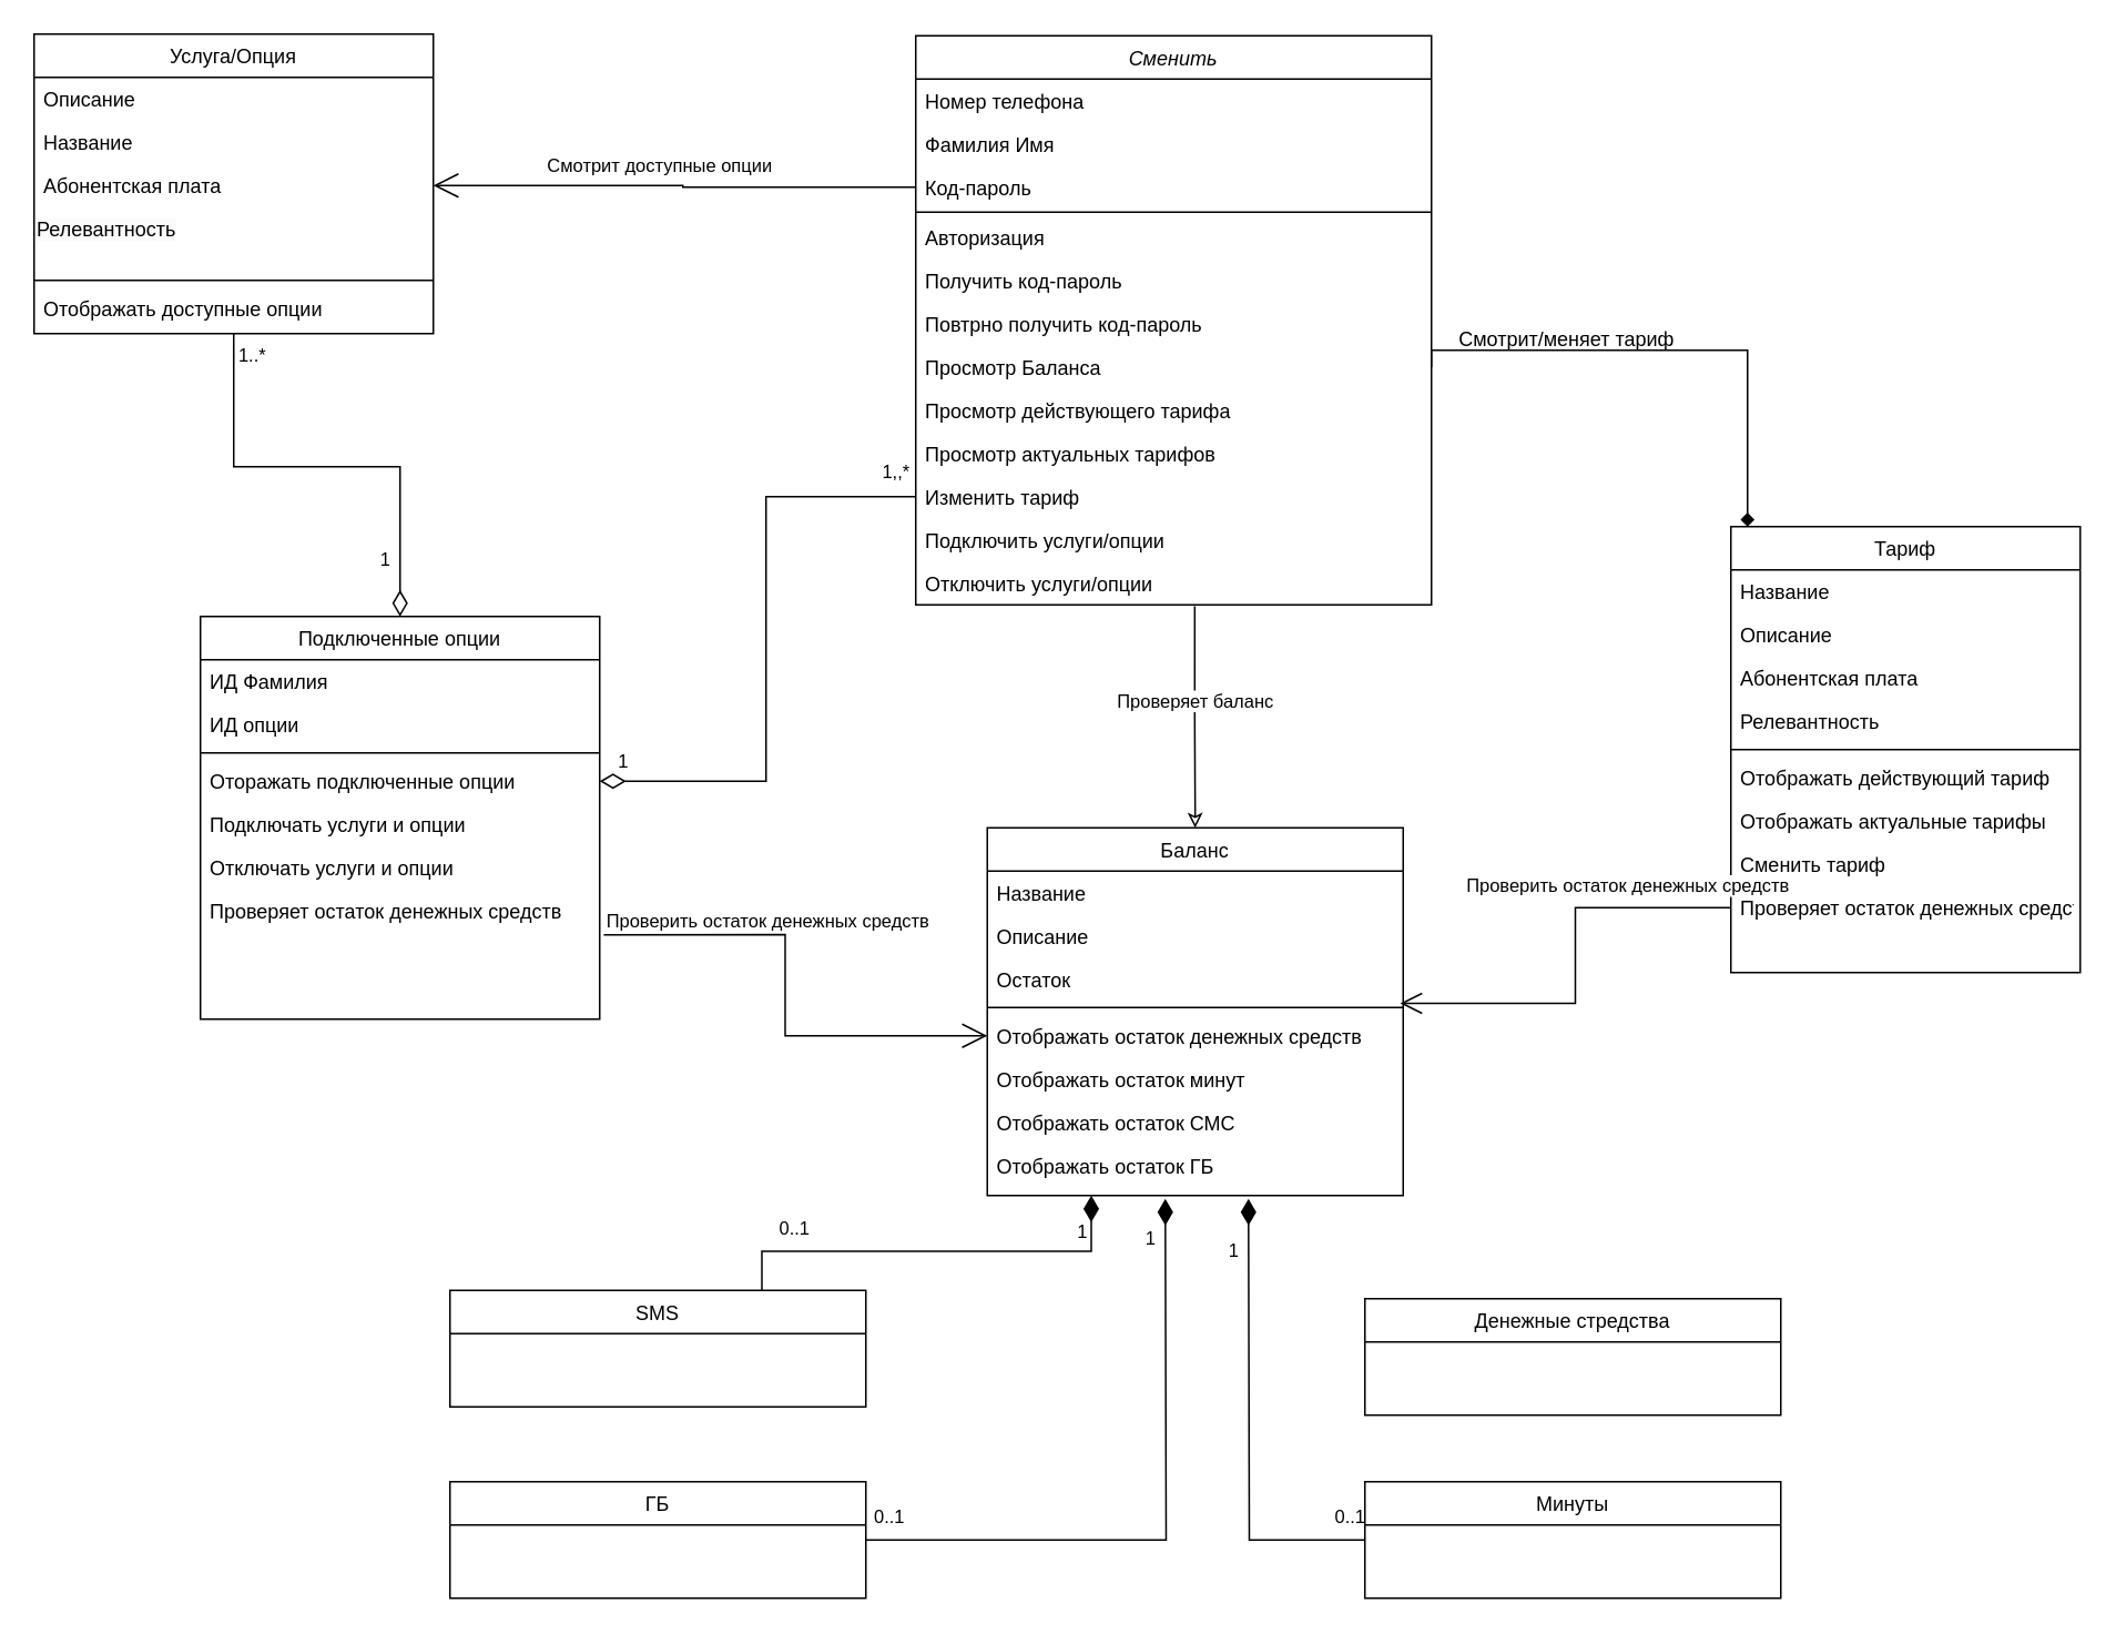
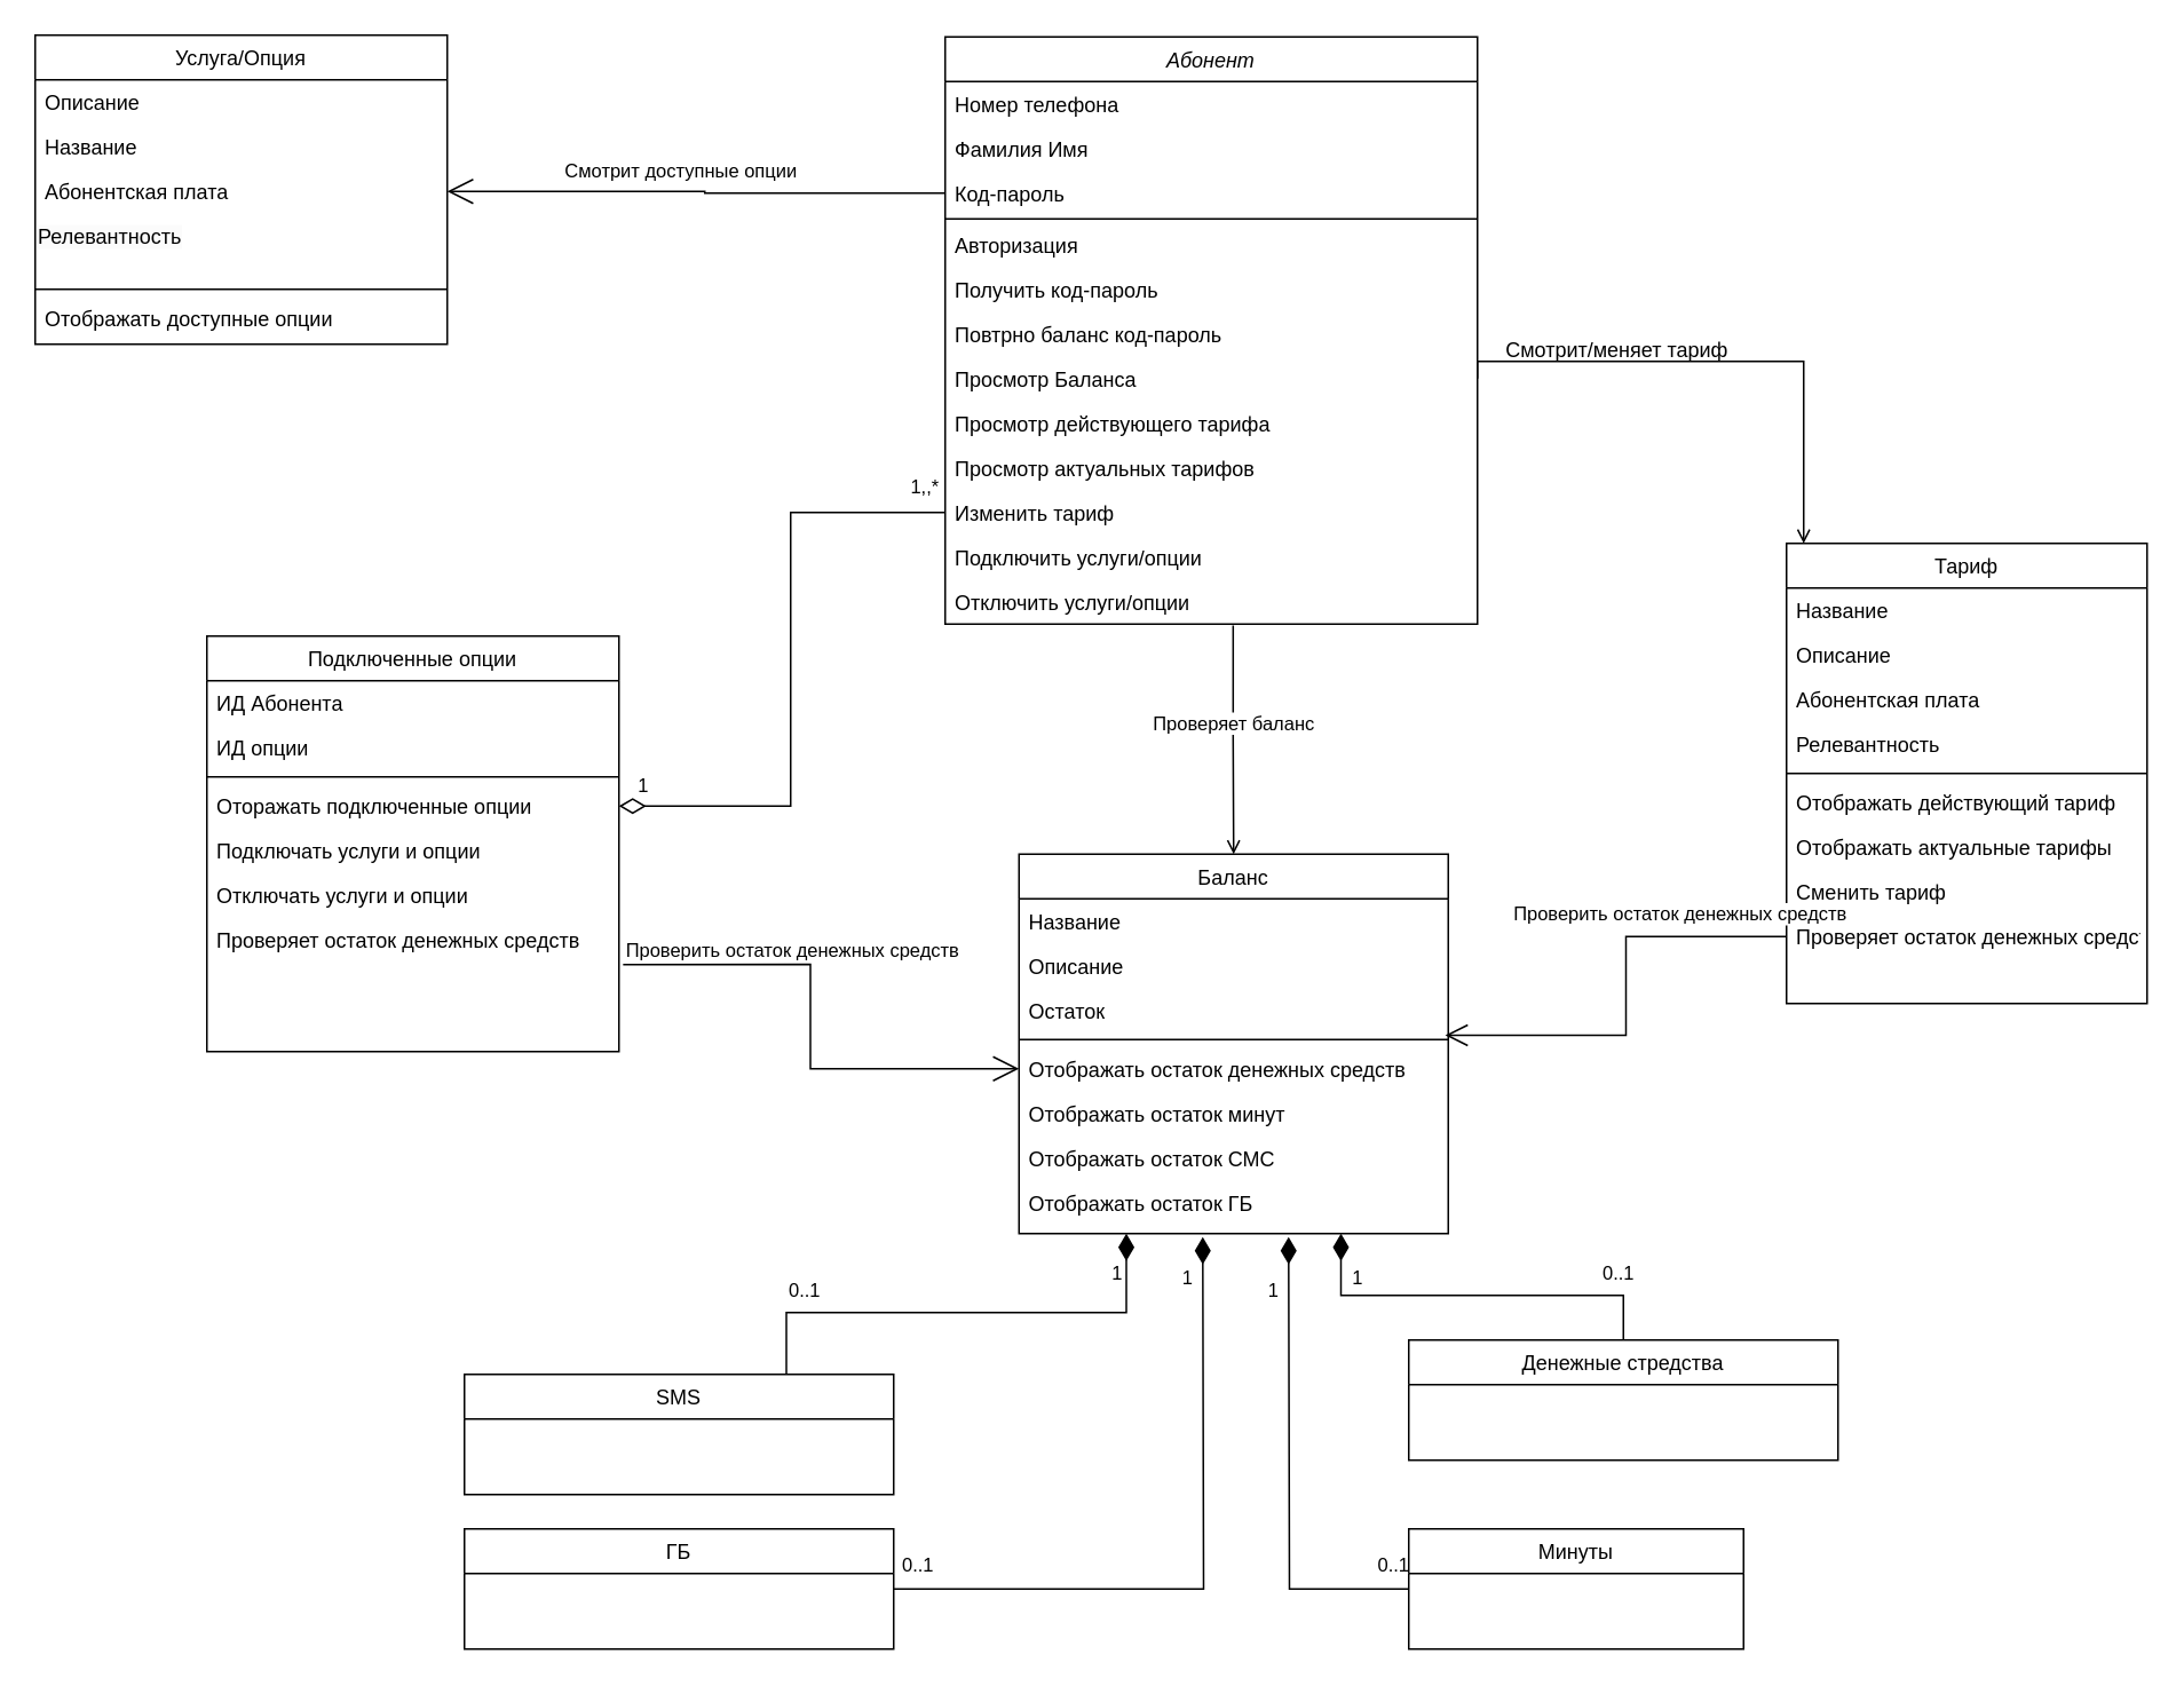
- <mxCell id="4" value="Сменить" style="swimlane;fontStyle=2;align=center;verticalAlign=top;childLayout=stackLayout;horizontal=1;startSize=26;horizontalStack=0;resizeParent=1;resizeLast=0;collapsible=1;marginBottom=0;rounded=0;shadow=0;strokeWidth=1;" parent="1" vertex="1"><mxGeometry x="550" y="21" width="310" height="342" as="geometry"><mxRectangle x="220" y="120" width="160" height="26" as="alternateBounds" /></mxGeometry></mxCell>
+ <mxCell id="4" value="Абонент" style="swimlane;fontStyle=2;align=center;verticalAlign=top;childLayout=stackLayout;horizontal=1;startSize=26;horizontalStack=0;resizeParent=1;resizeLast=0;collapsible=1;marginBottom=0;rounded=0;shadow=0;strokeWidth=1;" parent="1" vertex="1"><mxGeometry x="550" y="21" width="310" height="342" as="geometry"><mxRectangle x="220" y="120" width="160" height="26" as="alternateBounds" /></mxGeometry></mxCell>
- <mxCell id="11" value="Повтрно получить код-пароль" style="text;align=left;verticalAlign=top;spacingLeft=4;spacingRight=4;overflow=hidden;rotatable=0;points=[[0,0.5],[1,0.5]];portConstraint=eastwest;" parent="4" vertex="1"><mxGeometry y="160" width="310" height="26" as="geometry" /></mxCell>
+ <mxCell id="11" value="Повтрно баланс код-пароль" style="text;align=left;verticalAlign=top;spacingLeft=4;spacingRight=4;overflow=hidden;rotatable=0;points=[[0,0.5],[1,0.5]];portConstraint=eastwest;" parent="4" vertex="1"><mxGeometry y="160" width="310" height="26" as="geometry" /></mxCell>
- <mxCell id="30" style="edgeStyle=orthogonalEdgeStyle;rounded=0;orthogonalLoop=1;jettySize=auto;html=1;endArrow=diamondThin;endFill=0;endSize=13;entryX=0.5;entryY=0;entryDx=0;entryDy=0;" edge="1" parent="1" source="33" target="70"><mxGeometry relative="1" as="geometry"><mxPoint x="260" y="350" as="targetPoint" /></mxGeometry></mxCell>
- <mxCell id="31" value="1..*" style="edgeLabel;html=1;align=center;verticalAlign=middle;resizable=0;points=[];" vertex="1" connectable="0" parent="30"><mxGeometry x="-0.927" y="1" relative="1" as="geometry"><mxPoint x="9" y="2" as="offset" /></mxGeometry></mxCell>
- <mxCell id="32" value="1" style="edgeLabel;html=1;align=center;verticalAlign=middle;resizable=0;points=[];" vertex="1" connectable="0" parent="30"><mxGeometry x="0.867" relative="1" as="geometry"><mxPoint x="-10" y="-17" as="offset" /></mxGeometry></mxCell>
- <mxCell id="28" value="" style="endArrow=diamond;shadow=0;strokeWidth=1;rounded=0;endFill=1;edgeStyle=elbowEdgeStyle;elbow=vertical;exitX=1;exitY=0.5;exitDx=0;exitDy=0;" parent="1" source="12" target="18" edge="1"><mxGeometry x="0.5" y="41" relative="1" as="geometry"><mxPoint x="864" y="236" as="sourcePoint" /><mxPoint x="640" y="192" as="targetPoint" /><mxPoint x="-40" y="32" as="offset" /><Array as="points"><mxPoint x="1050" y="210" /></Array></mxGeometry></mxCell>
+ <mxCell id="28" value="" style="endArrow=open;shadow=0;strokeWidth=1;rounded=0;endFill=1;edgeStyle=elbowEdgeStyle;elbow=vertical;exitX=1;exitY=0.5;exitDx=0;exitDy=0;" parent="1" source="12" target="18" edge="1"><mxGeometry x="0.5" y="41" relative="1" as="geometry"><mxPoint x="864" y="236" as="sourcePoint" /><mxPoint x="640" y="192" as="targetPoint" /><mxPoint x="-40" y="32" as="offset" /><Array as="points"><mxPoint x="1050" y="210" /></Array></mxGeometry></mxCell>
- <mxCell id="71" value="ИД Фамилия" style="text;align=left;verticalAlign=top;spacingLeft=4;spacingRight=4;overflow=hidden;rotatable=0;points=[[0,0.5],[1,0.5]];portConstraint=eastwest;rounded=0;shadow=0;html=0;" vertex="1" parent="70"><mxGeometry y="26" width="240" height="26" as="geometry" /></mxCell>
+ <mxCell id="71" value="ИД Абонента" style="text;align=left;verticalAlign=top;spacingLeft=4;spacingRight=4;overflow=hidden;rotatable=0;points=[[0,0.5],[1,0.5]];portConstraint=eastwest;rounded=0;shadow=0;html=0;" vertex="1" parent="70"><mxGeometry y="26" width="240" height="26" as="geometry" /></mxCell>
- <mxCell id="49" style="edgeStyle=orthogonalEdgeStyle;rounded=0;orthogonalLoop=1;jettySize=auto;html=1;entryX=0.5;entryY=0;entryDx=0;entryDy=0;endArrow=classic;endFill=0;exitX=0.541;exitY=1.034;exitDx=0;exitDy=0;exitPerimeter=0;" parent="1" source="17" target="40" edge="1"><mxGeometry relative="1" as="geometry" /></mxCell>
+ <mxCell id="49" style="edgeStyle=orthogonalEdgeStyle;rounded=0;orthogonalLoop=1;jettySize=auto;html=1;entryX=0.5;entryY=0;entryDx=0;entryDy=0;endArrow=open;endFill=0;exitX=0.541;exitY=1.034;exitDx=0;exitDy=0;exitPerimeter=0;" parent="1" source="17" target="40" edge="1"><mxGeometry relative="1" as="geometry" /></mxCell>
+ <mxCell id="64" style="edgeStyle=orthogonalEdgeStyle;rounded=0;orthogonalLoop=1;jettySize=auto;html=1;entryX=0.75;entryY=1;entryDx=0;entryDy=0;strokeWidth=1;endArrow=diamondThin;endFill=1;endSize=13;" parent="1" source="67" target="40" edge="1"><mxGeometry relative="1" as="geometry" /></mxCell>
+ <mxCell id="65" value="1" style="edgeLabel;html=1;align=center;verticalAlign=middle;resizable=0;points=[];" parent="64" vertex="1" connectable="0"><mxGeometry x="0.771" relative="1" as="geometry"><mxPoint x="9" as="offset" /></mxGeometry></mxCell>
+ <mxCell id="66" value="0..1" style="edgeLabel;html=1;align=center;verticalAlign=middle;resizable=0;points=[];" parent="64" vertex="1" connectable="0"><mxGeometry x="-0.731" y="-2" relative="1" as="geometry"><mxPoint y="-12" as="offset" /></mxGeometry></mxCell>
- <mxCell id="55" value="SMS" style="swimlane;fontStyle=0;align=center;verticalAlign=top;childLayout=stackLayout;horizontal=1;startSize=26;horizontalStack=0;resizeParent=1;resizeLast=0;collapsible=1;marginBottom=0;rounded=0;shadow=0;strokeWidth=1;" parent="1" vertex="1"><mxGeometry x="270" y="775" width="250" height="70" as="geometry"><mxRectangle x="550" y="140" width="160" height="26" as="alternateBounds" /></mxGeometry></mxCell>
+ <mxCell id="55" value="SMS" style="swimlane;fontStyle=0;align=center;verticalAlign=top;childLayout=stackLayout;horizontal=1;startSize=26;horizontalStack=0;resizeParent=1;resizeLast=0;collapsible=1;marginBottom=0;rounded=0;shadow=0;strokeWidth=1;" parent="1" vertex="1"><mxGeometry x="270" y="800" width="250" height="70" as="geometry"><mxRectangle x="550" y="140" width="160" height="26" as="alternateBounds" /></mxGeometry></mxCell>
- <mxCell id="63" value="Минуты" style="swimlane;fontStyle=0;align=center;verticalAlign=top;childLayout=stackLayout;horizontal=1;startSize=26;horizontalStack=0;resizeParent=1;resizeLast=0;collapsible=1;marginBottom=0;rounded=0;shadow=0;strokeWidth=1;" parent="1" vertex="1"><mxGeometry x="820" y="890" width="250" height="70" as="geometry"><mxRectangle x="550" y="140" width="160" height="26" as="alternateBounds" /></mxGeometry></mxCell>
+ <mxCell id="63" value="Минуты" style="swimlane;fontStyle=0;align=center;verticalAlign=top;childLayout=stackLayout;horizontal=1;startSize=26;horizontalStack=0;resizeParent=1;resizeLast=0;collapsible=1;marginBottom=0;rounded=0;shadow=0;strokeWidth=1;" parent="1" vertex="1"><mxGeometry x="820" y="890" width="195" height="70" as="geometry"><mxRectangle x="550" y="140" width="160" height="26" as="alternateBounds" /></mxGeometry></mxCell>
